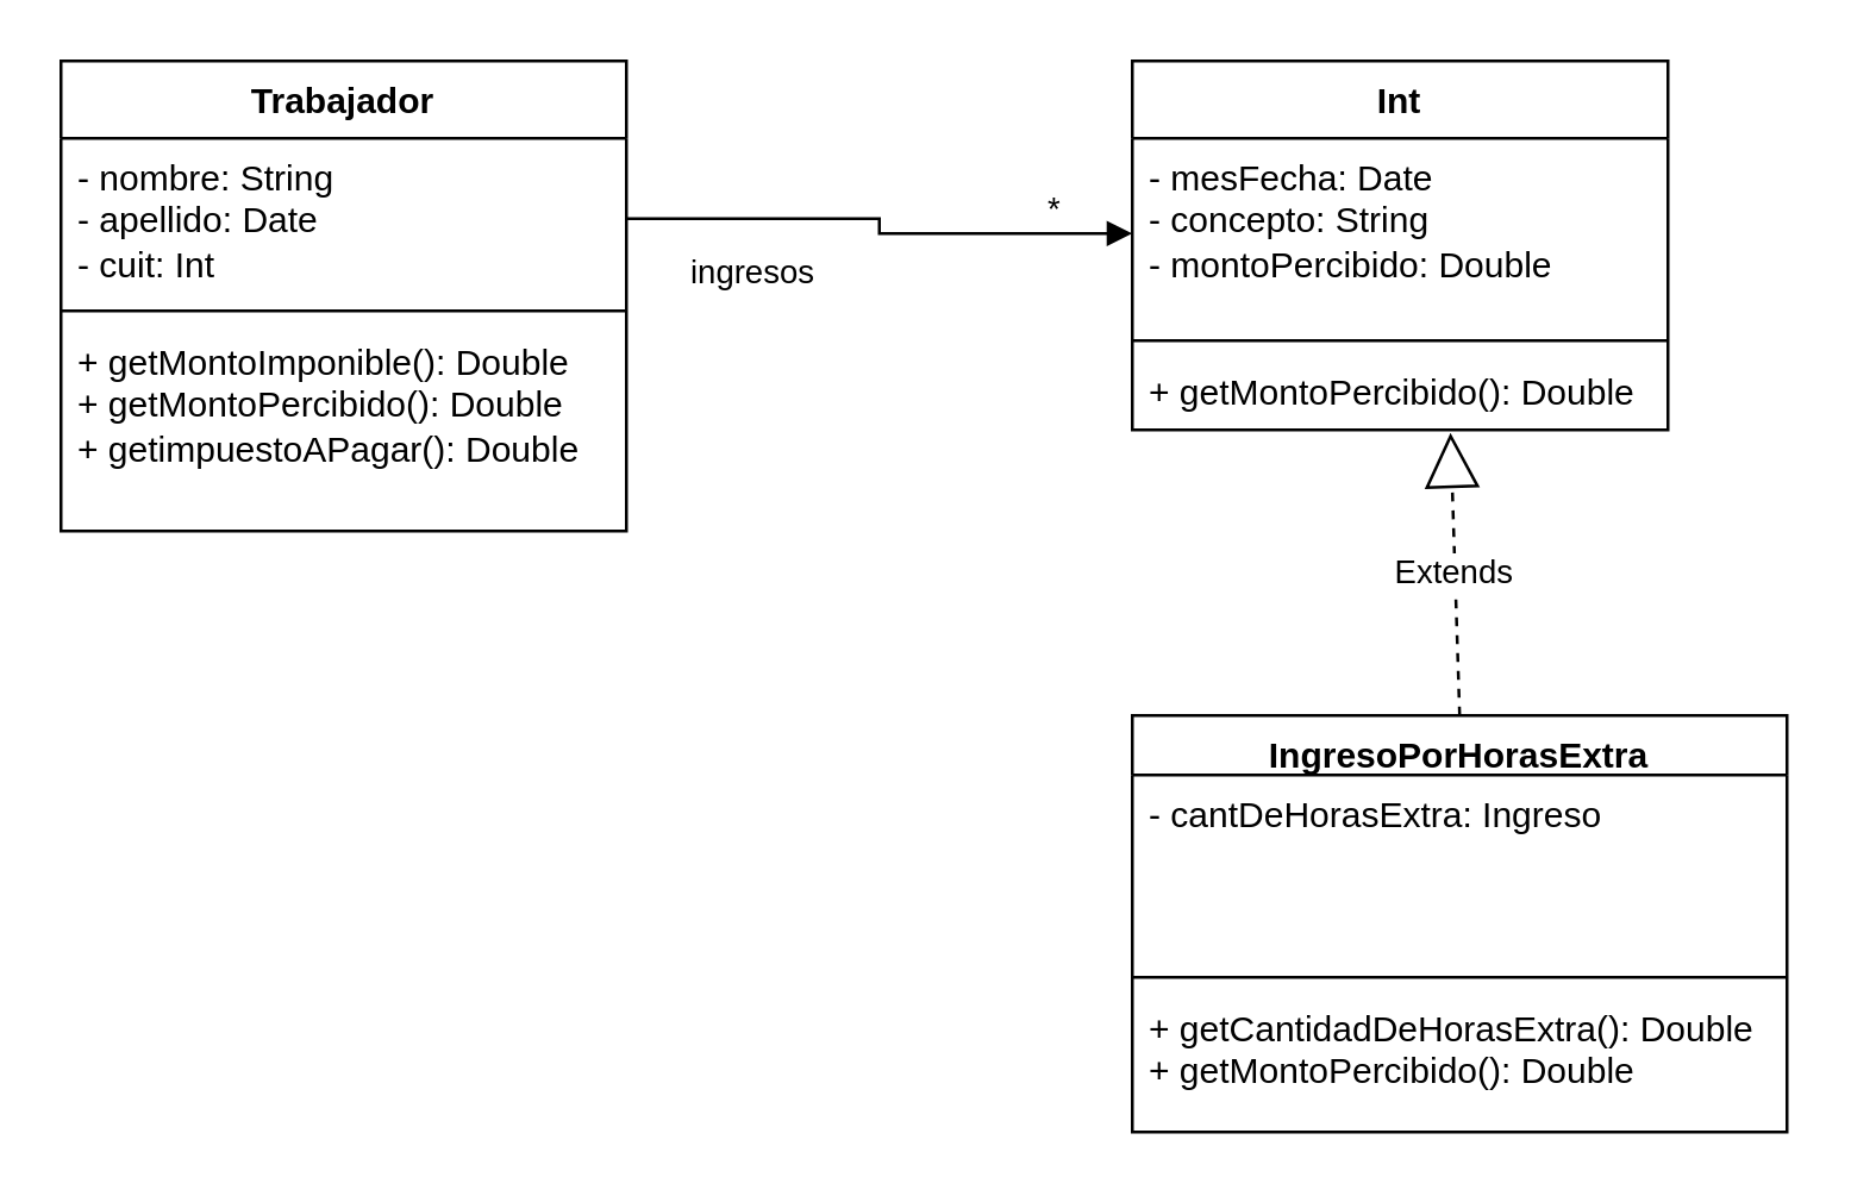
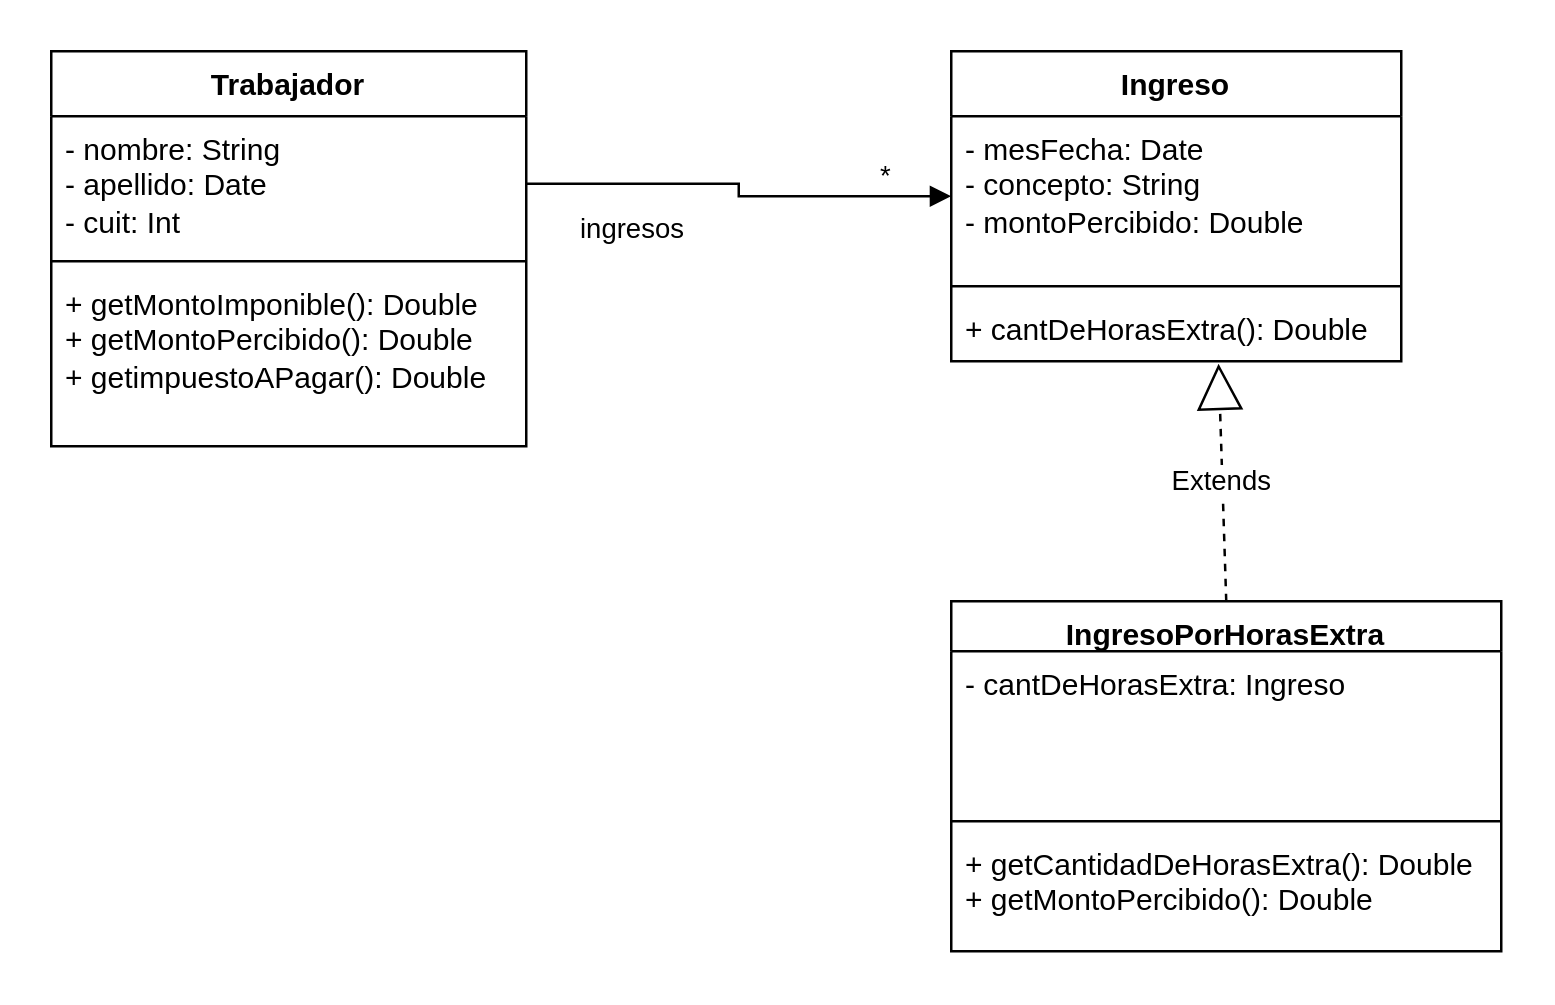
- <mxCell id="6" value="Int" style="swimlane;fontStyle=1;align=center;verticalAlign=top;childLayout=stackLayout;horizontal=1;startSize=26;horizontalStack=0;resizeParent=1;resizeParentMax=0;resizeLast=0;collapsible=1;marginBottom=0;whiteSpace=wrap;html=1;" vertex="1" parent="1"><mxGeometry x="380" y="20" width="180" height="124" as="geometry" /></mxCell>
+ <mxCell id="6" value="Ingreso" style="swimlane;fontStyle=1;align=center;verticalAlign=top;childLayout=stackLayout;horizontal=1;startSize=26;horizontalStack=0;resizeParent=1;resizeParentMax=0;resizeLast=0;collapsible=1;marginBottom=0;whiteSpace=wrap;html=1;" vertex="1" parent="1"><mxGeometry x="380" y="20" width="180" height="124" as="geometry" /></mxCell>
- <mxCell id="9" value="+ getMontoPercibido(): Double" style="text;strokeColor=none;fillColor=none;align=left;verticalAlign=top;spacingLeft=4;spacingRight=4;overflow=hidden;rotatable=0;points=[[0,0.5],[1,0.5]];portConstraint=eastwest;whiteSpace=wrap;html=1;" vertex="1" parent="6"><mxGeometry y="98" width="180" height="26" as="geometry" /></mxCell>
+ <mxCell id="9" value="+ cantDeHorasExtra(): Double" style="text;strokeColor=none;fillColor=none;align=left;verticalAlign=top;spacingLeft=4;spacingRight=4;overflow=hidden;rotatable=0;points=[[0,0.5],[1,0.5]];portConstraint=eastwest;whiteSpace=wrap;html=1;" vertex="1" parent="6"><mxGeometry y="98" width="180" height="26" as="geometry" /></mxCell>
